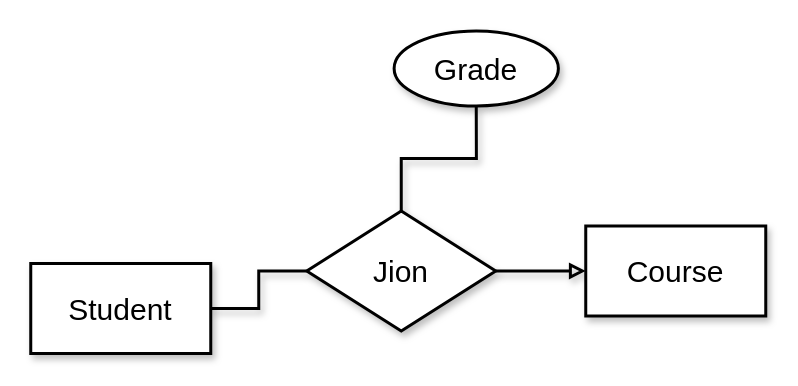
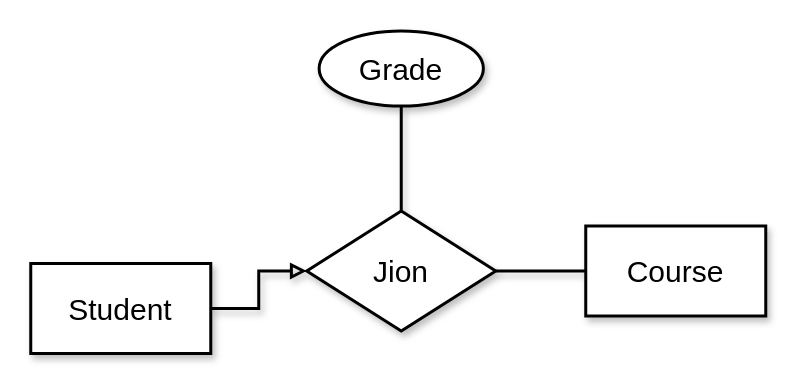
- <mxCell id="8" value="Grade" style="ellipse;whiteSpace=wrap;html=1;shadow=1;fontSize=20;strokeWidth=2;" vertex="1" parent="1"><mxGeometry x="262.25" y="20" width="109.5" height="50" as="geometry" /></mxCell>
+ <mxCell id="8" value="Grade" style="ellipse;whiteSpace=wrap;html=1;shadow=1;fontSize=20;strokeWidth=2;" vertex="1" parent="1"><mxGeometry x="212.25" y="20" width="109.5" height="50" as="geometry" /></mxCell>
- <mxCell id="2" value="" style="edgeStyle=orthogonalEdgeStyle;rounded=0;orthogonalLoop=1;jettySize=auto;html=1;endArrow=none;endFill=0;shadow=1;strokeWidth=2;fontSize=20;" edge="1" parent="1" source="3" target="6"><mxGeometry relative="1" as="geometry" /></mxCell>
+ <mxCell id="2" value="" style="edgeStyle=orthogonalEdgeStyle;rounded=0;orthogonalLoop=1;jettySize=auto;html=1;endArrow=block;endFill=0;shadow=1;strokeWidth=2;fontSize=20;" edge="1" parent="1" source="3" target="6"><mxGeometry relative="1" as="geometry" /></mxCell>
- <mxCell id="4" value="" style="edgeStyle=orthogonalEdgeStyle;rounded=0;orthogonalLoop=1;jettySize=auto;html=1;endArrow=block;endFill=0;shadow=1;strokeWidth=2;fontSize=20;" edge="1" parent="1" source="6" target="7"><mxGeometry relative="1" as="geometry" /></mxCell>
+ <mxCell id="4" value="" style="edgeStyle=orthogonalEdgeStyle;rounded=0;orthogonalLoop=1;jettySize=auto;html=1;endArrow=none;endFill=0;shadow=1;strokeWidth=2;fontSize=20;" edge="1" parent="1" source="6" target="7"><mxGeometry relative="1" as="geometry" /></mxCell>
